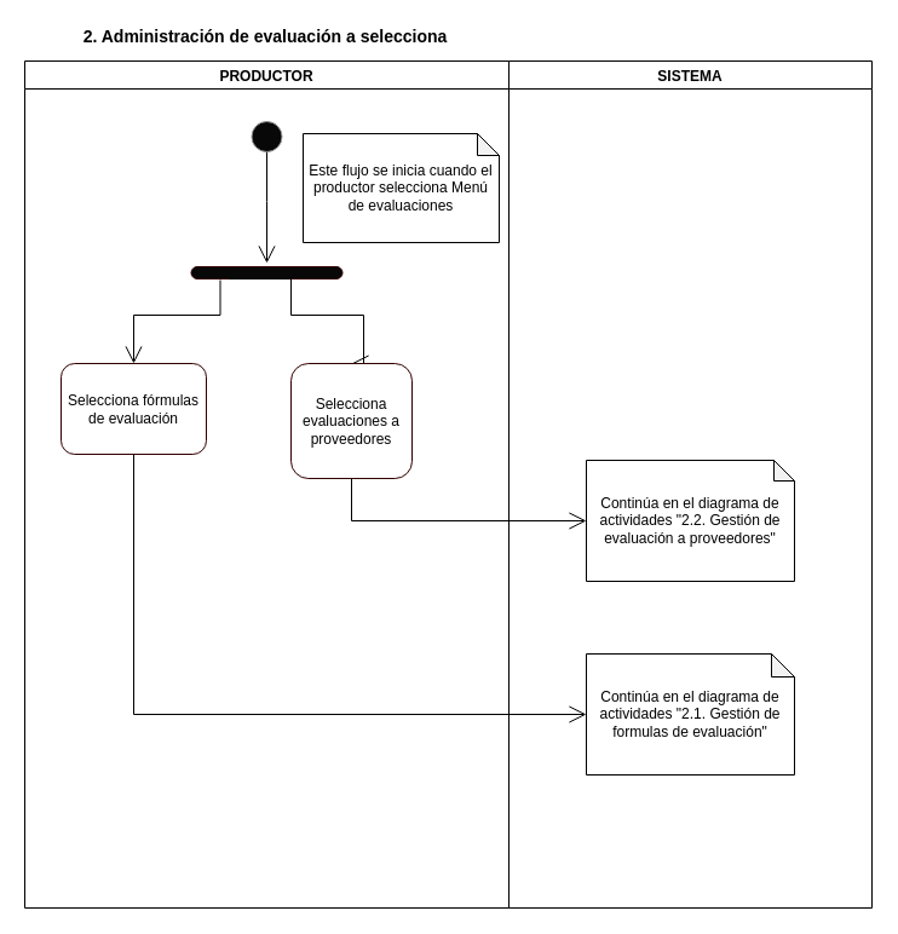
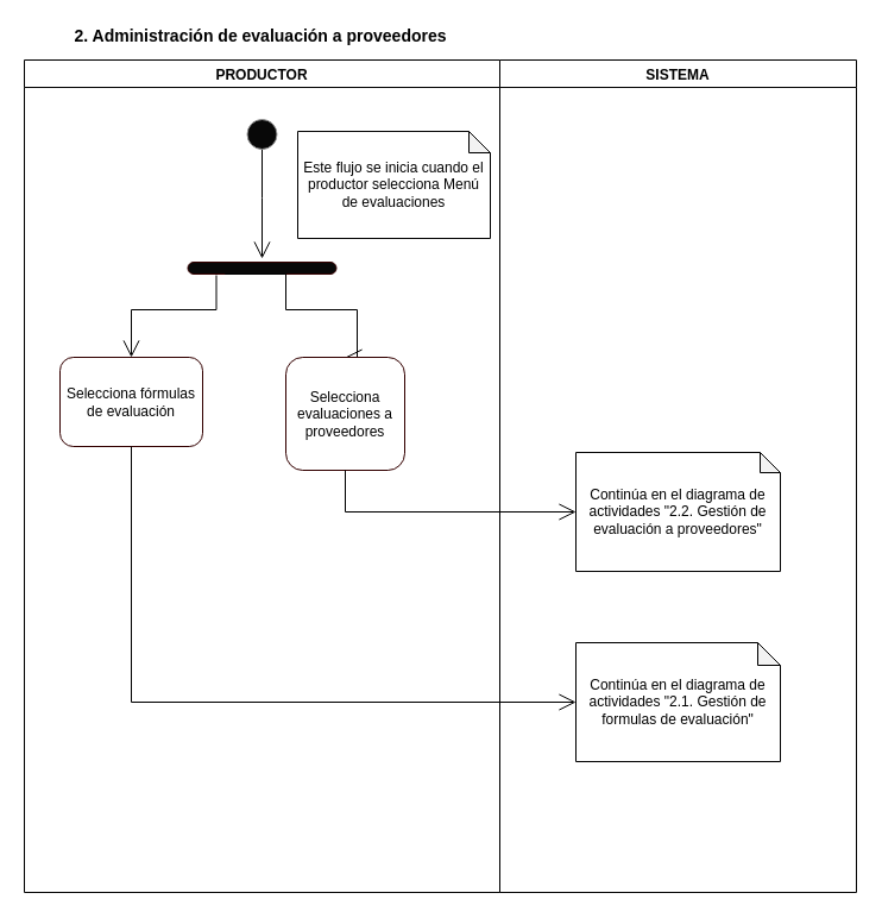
- <mxCell id="16" value="2. Administración de evaluación a selecciona" style="text;html=1;strokeColor=none;fillColor=none;align=center;verticalAlign=middle;whiteSpace=wrap;rounded=0;fontFamily=Arial;fontStyle=1;fontSize=14;" vertex="1" parent="1"><mxGeometry x="44" y="20" width="350" height="20" as="geometry" /></mxCell>
+ <mxCell id="16" value="2. Administración de evaluación a proveedores" style="text;html=1;strokeColor=none;fillColor=none;align=center;verticalAlign=middle;whiteSpace=wrap;rounded=0;fontFamily=Arial;fontStyle=1;fontSize=14;" vertex="1" parent="1"><mxGeometry x="44" y="20" width="350" height="20" as="geometry" /></mxCell>
